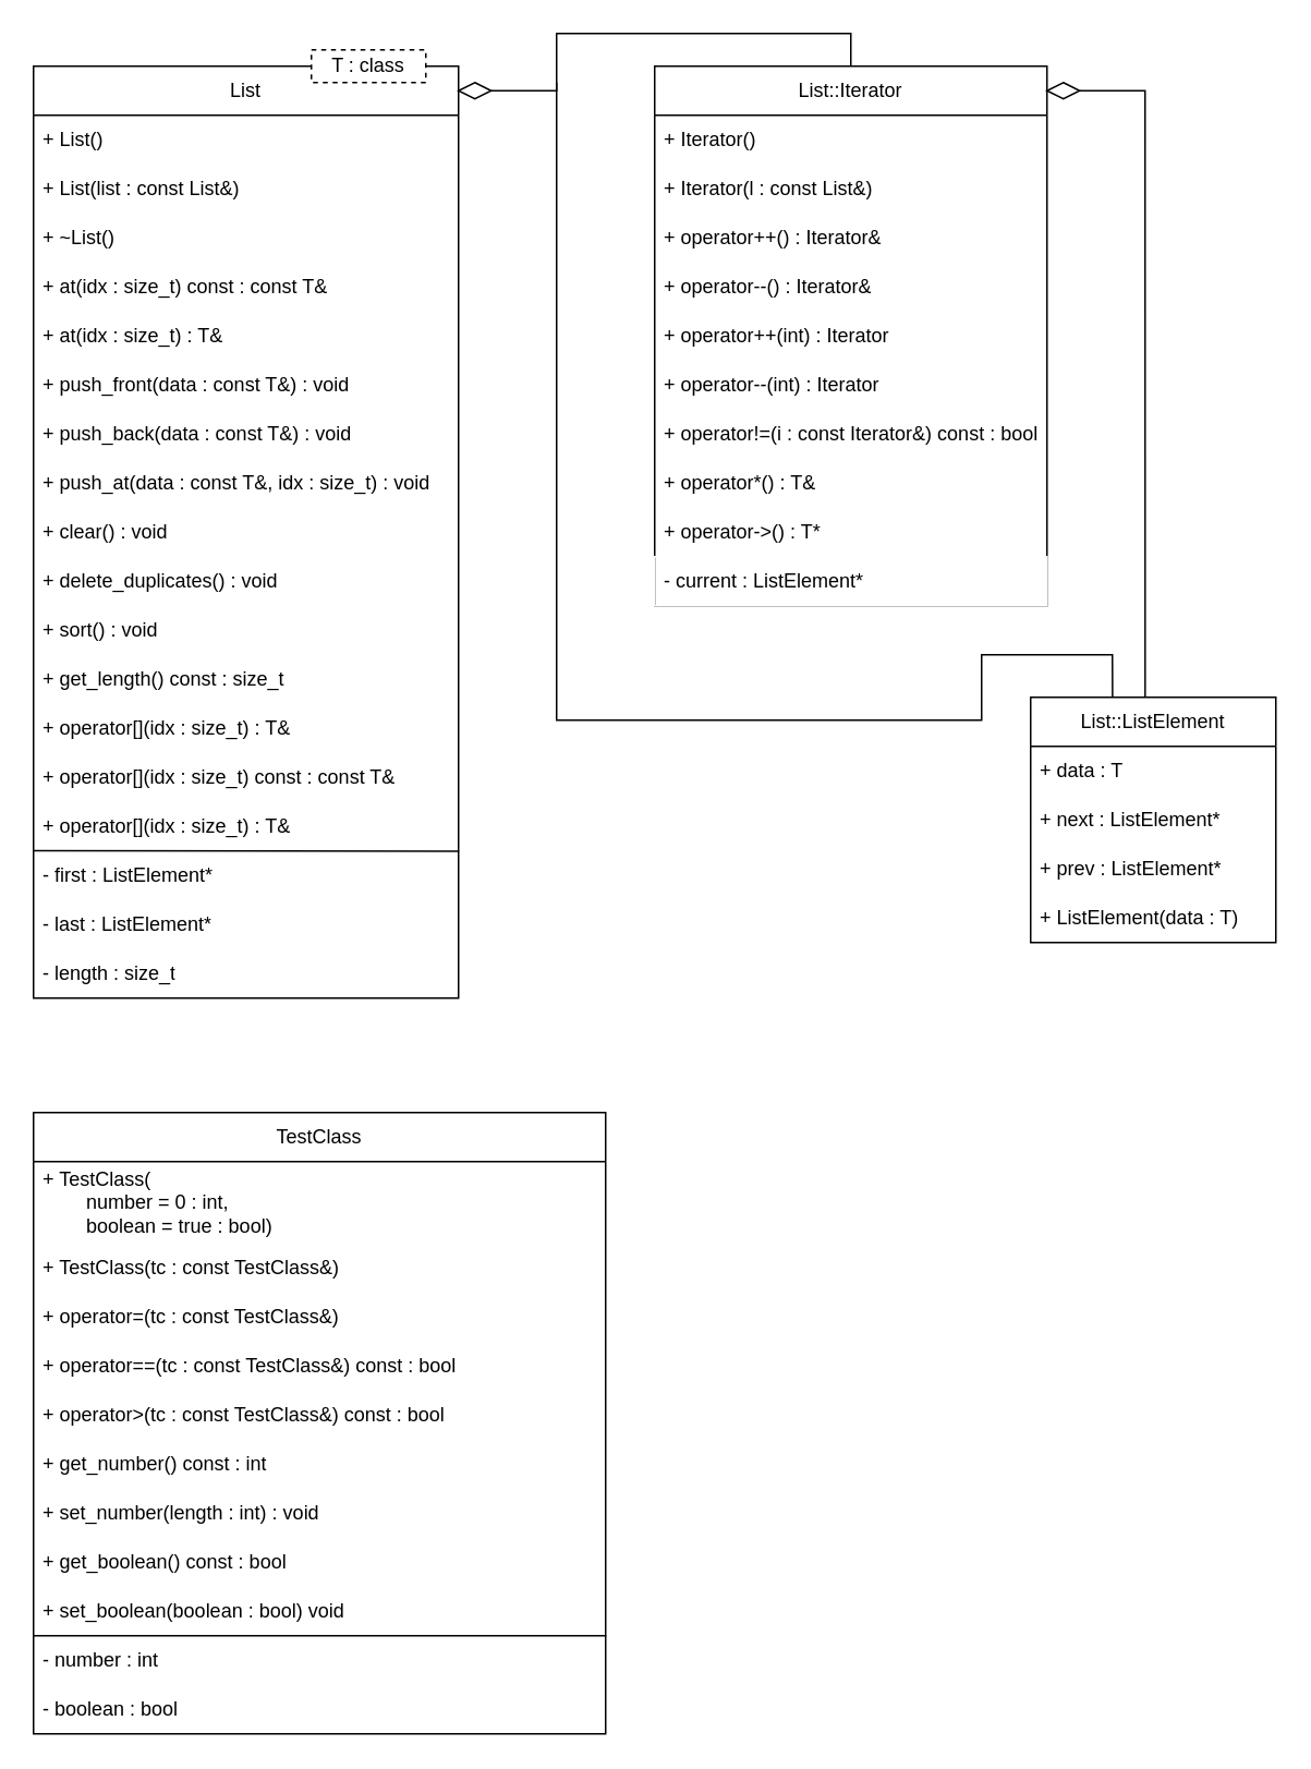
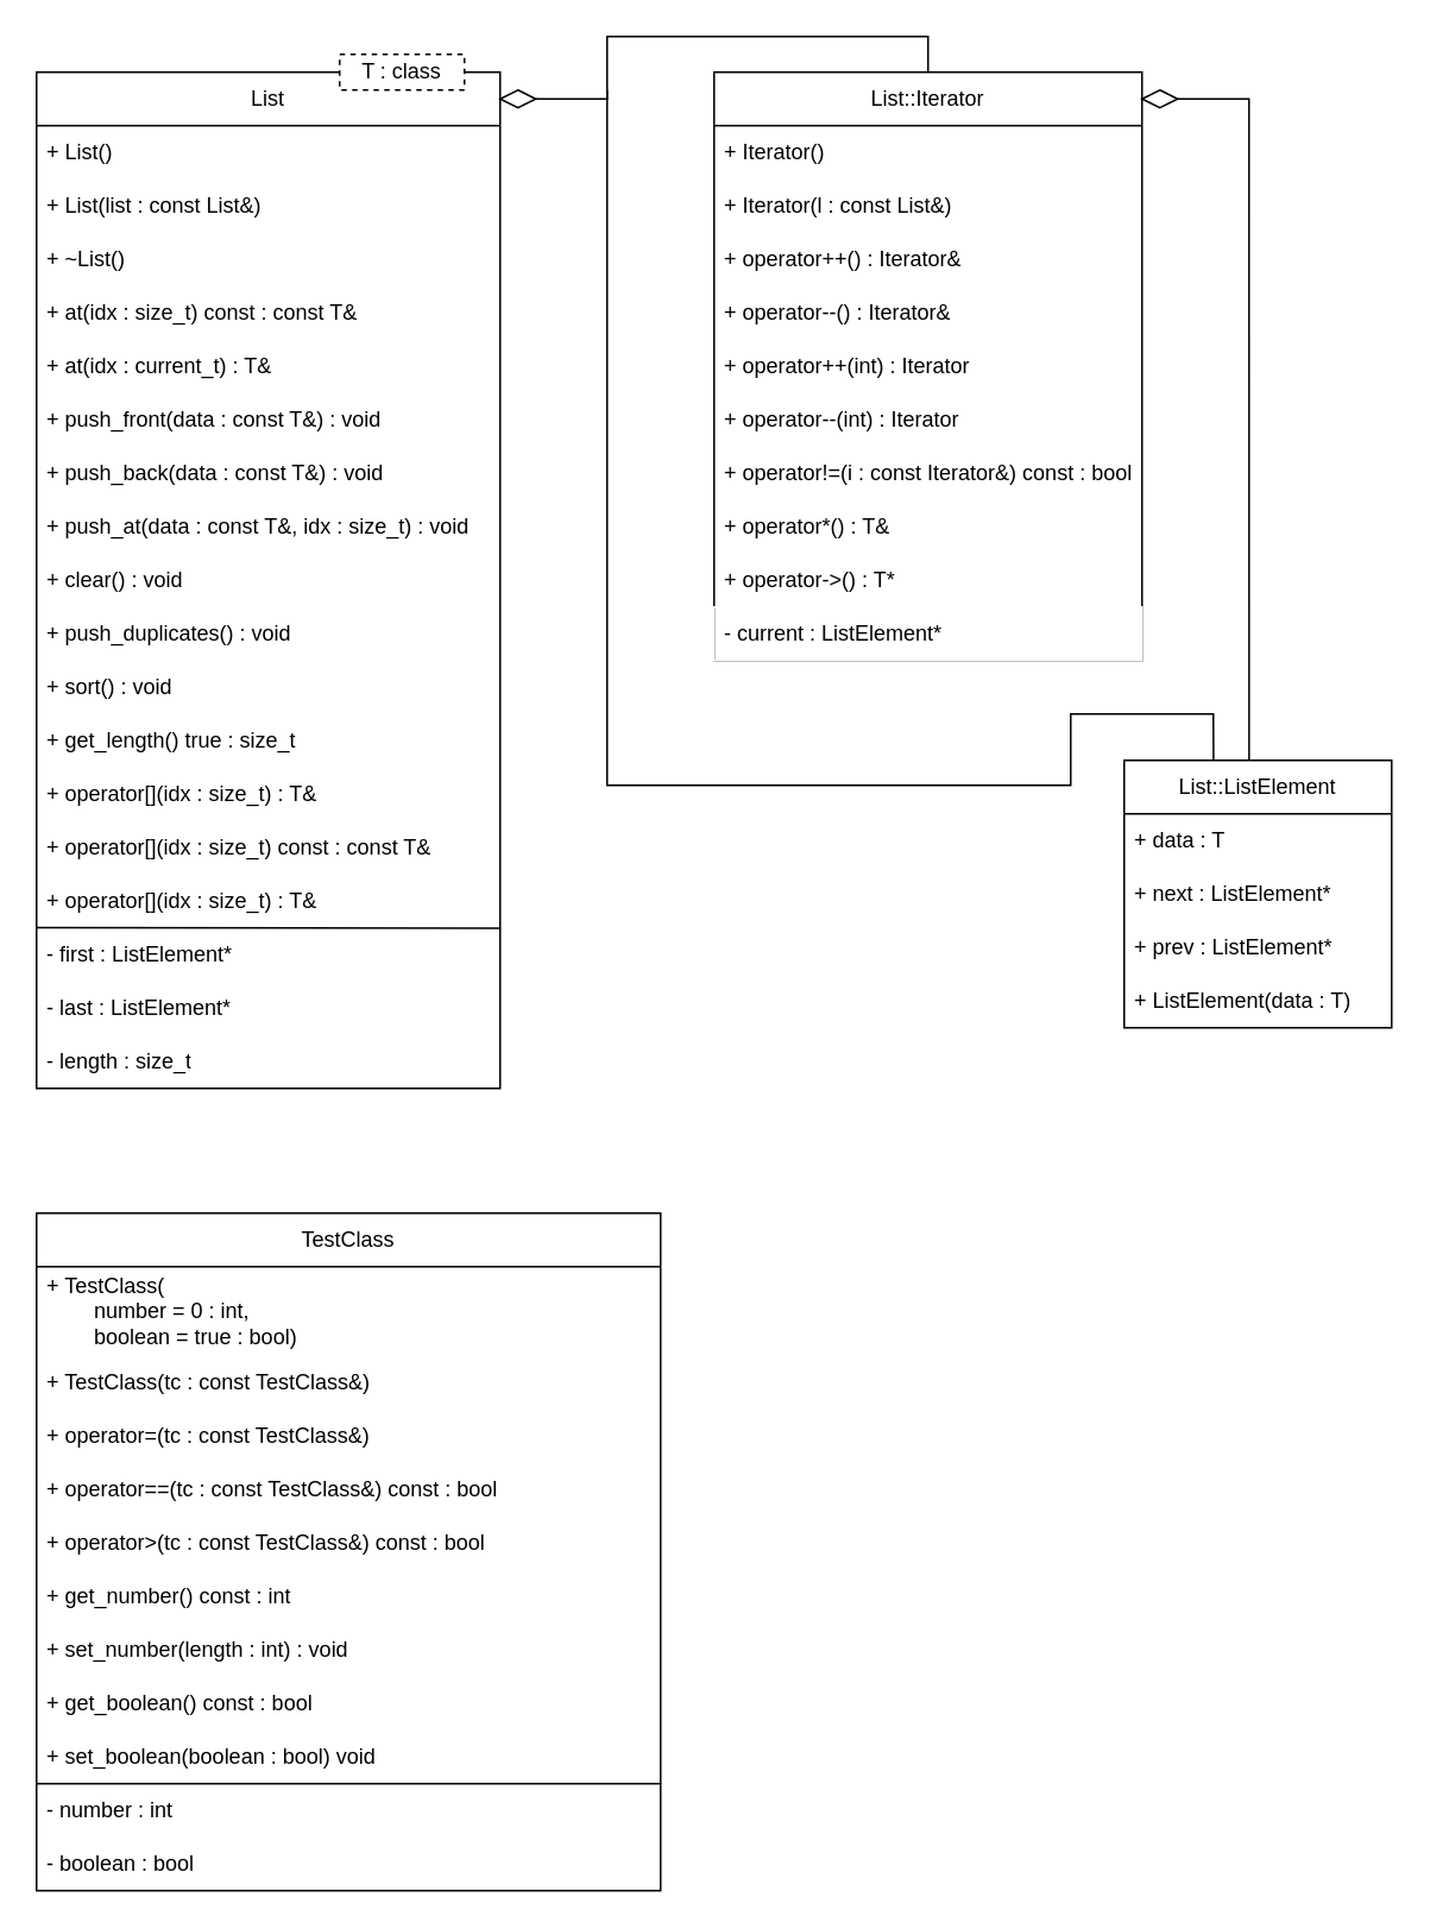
- <mxCell id="7" value="+ at(idx : size_t) : T&amp;amp;" style="text;strokeColor=none;fillColor=none;align=left;verticalAlign=middle;spacingLeft=4;spacingRight=4;overflow=hidden;points=[[0,0.5],[1,0.5]];portConstraint=eastwest;rotatable=0;whiteSpace=wrap;html=1;" parent="2" vertex="1"><mxGeometry y="150" width="260" height="30" as="geometry" /></mxCell>
+ <mxCell id="7" value="+ at(idx : current_t) : T&amp;amp;" style="text;strokeColor=none;fillColor=none;align=left;verticalAlign=middle;spacingLeft=4;spacingRight=4;overflow=hidden;points=[[0,0.5],[1,0.5]];portConstraint=eastwest;rotatable=0;whiteSpace=wrap;html=1;" parent="2" vertex="1"><mxGeometry y="150" width="260" height="30" as="geometry" /></mxCell>
- <mxCell id="12" value="+ delete_duplicates() : void" style="text;strokeColor=none;fillColor=none;align=left;verticalAlign=middle;spacingLeft=4;spacingRight=4;overflow=hidden;points=[[0,0.5],[1,0.5]];portConstraint=eastwest;rotatable=0;whiteSpace=wrap;html=1;" parent="2" vertex="1"><mxGeometry y="300" width="260" height="30" as="geometry" /></mxCell>
+ <mxCell id="12" value="+ push_duplicates() : void" style="text;strokeColor=none;fillColor=none;align=left;verticalAlign=middle;spacingLeft=4;spacingRight=4;overflow=hidden;points=[[0,0.5],[1,0.5]];portConstraint=eastwest;rotatable=0;whiteSpace=wrap;html=1;" parent="2" vertex="1"><mxGeometry y="300" width="260" height="30" as="geometry" /></mxCell>
- <mxCell id="14" value="+ get_length() const : size_t" style="text;strokeColor=none;fillColor=none;align=left;verticalAlign=middle;spacingLeft=4;spacingRight=4;overflow=hidden;points=[[0,0.5],[1,0.5]];portConstraint=eastwest;rotatable=0;whiteSpace=wrap;html=1;" parent="2" vertex="1"><mxGeometry y="360" width="260" height="30" as="geometry" /></mxCell>
+ <mxCell id="14" value="+ get_length() true : size_t" style="text;strokeColor=none;fillColor=none;align=left;verticalAlign=middle;spacingLeft=4;spacingRight=4;overflow=hidden;points=[[0,0.5],[1,0.5]];portConstraint=eastwest;rotatable=0;whiteSpace=wrap;html=1;" parent="2" vertex="1"><mxGeometry y="360" width="260" height="30" as="geometry" /></mxCell>
